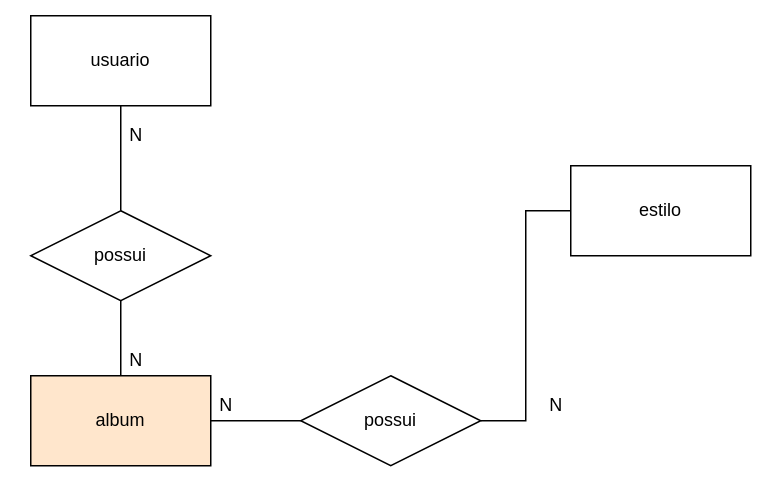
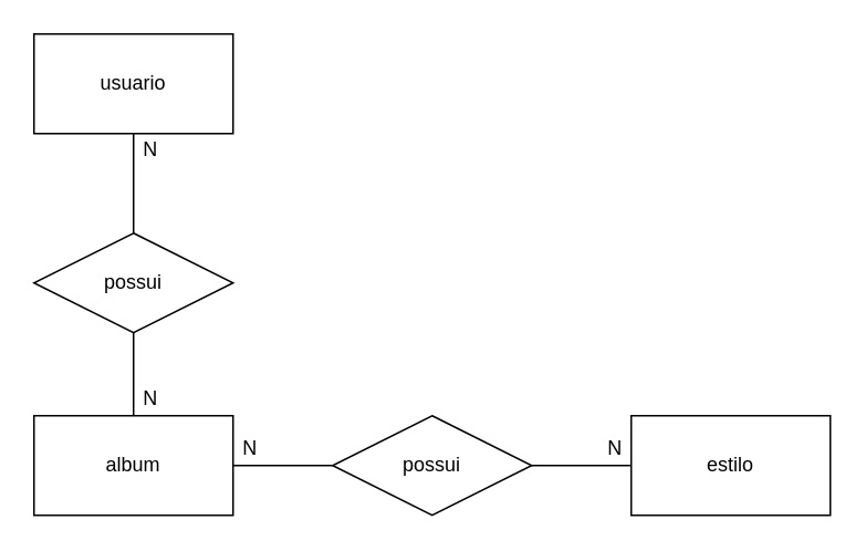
- <mxCell id="5" value="usuario" style="whiteSpace=wrap;html=1;" vertex="1" parent="1"><mxGeometry x="20" y="10" width="120" height="60" as="geometry" /></mxCell>
+ <mxCell id="5" value="usuario" style="whiteSpace=wrap;html=1;" vertex="1" parent="1"><mxGeometry x="20" y="20" width="120" height="60" as="geometry" /></mxCell>
- <mxCell id="6" value="estilo" style="whiteSpace=wrap;html=1;" vertex="1" parent="1"><mxGeometry x="380" y="110" width="120" height="60" as="geometry" /></mxCell>
+ <mxCell id="6" value="estilo" style="whiteSpace=wrap;html=1;" vertex="1" parent="1"><mxGeometry x="380" y="250" width="120" height="60" as="geometry" /></mxCell>
- <mxCell id="3" value="album" style="rounded=0;whiteSpace=wrap;html=1;fillColor=#ffe6cc;" vertex="1" parent="1"><mxGeometry x="20" y="250" width="120" height="60" as="geometry" /></mxCell>
+ <mxCell id="3" value="album" style="rounded=0;whiteSpace=wrap;html=1;" vertex="1" parent="1"><mxGeometry x="20" y="250" width="120" height="60" as="geometry" /></mxCell>
